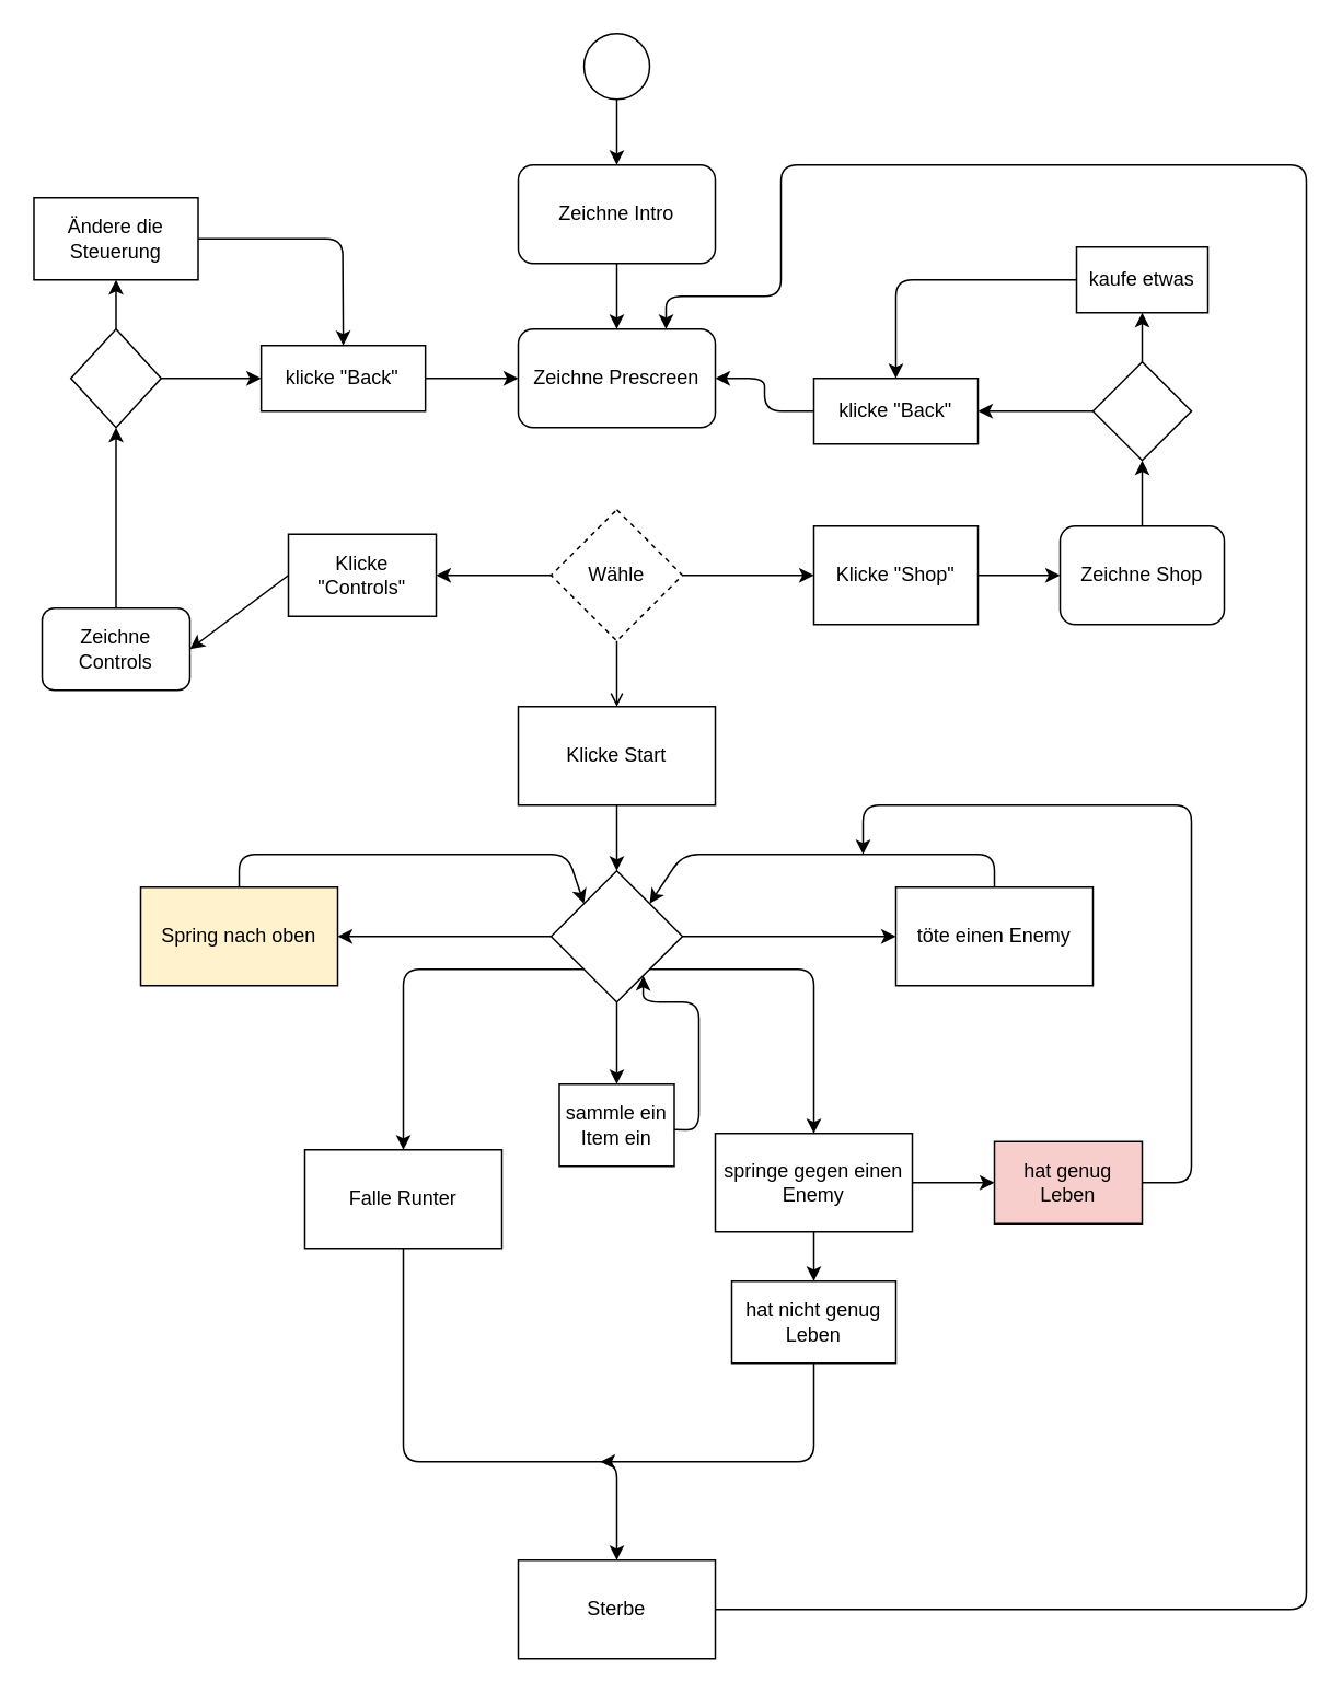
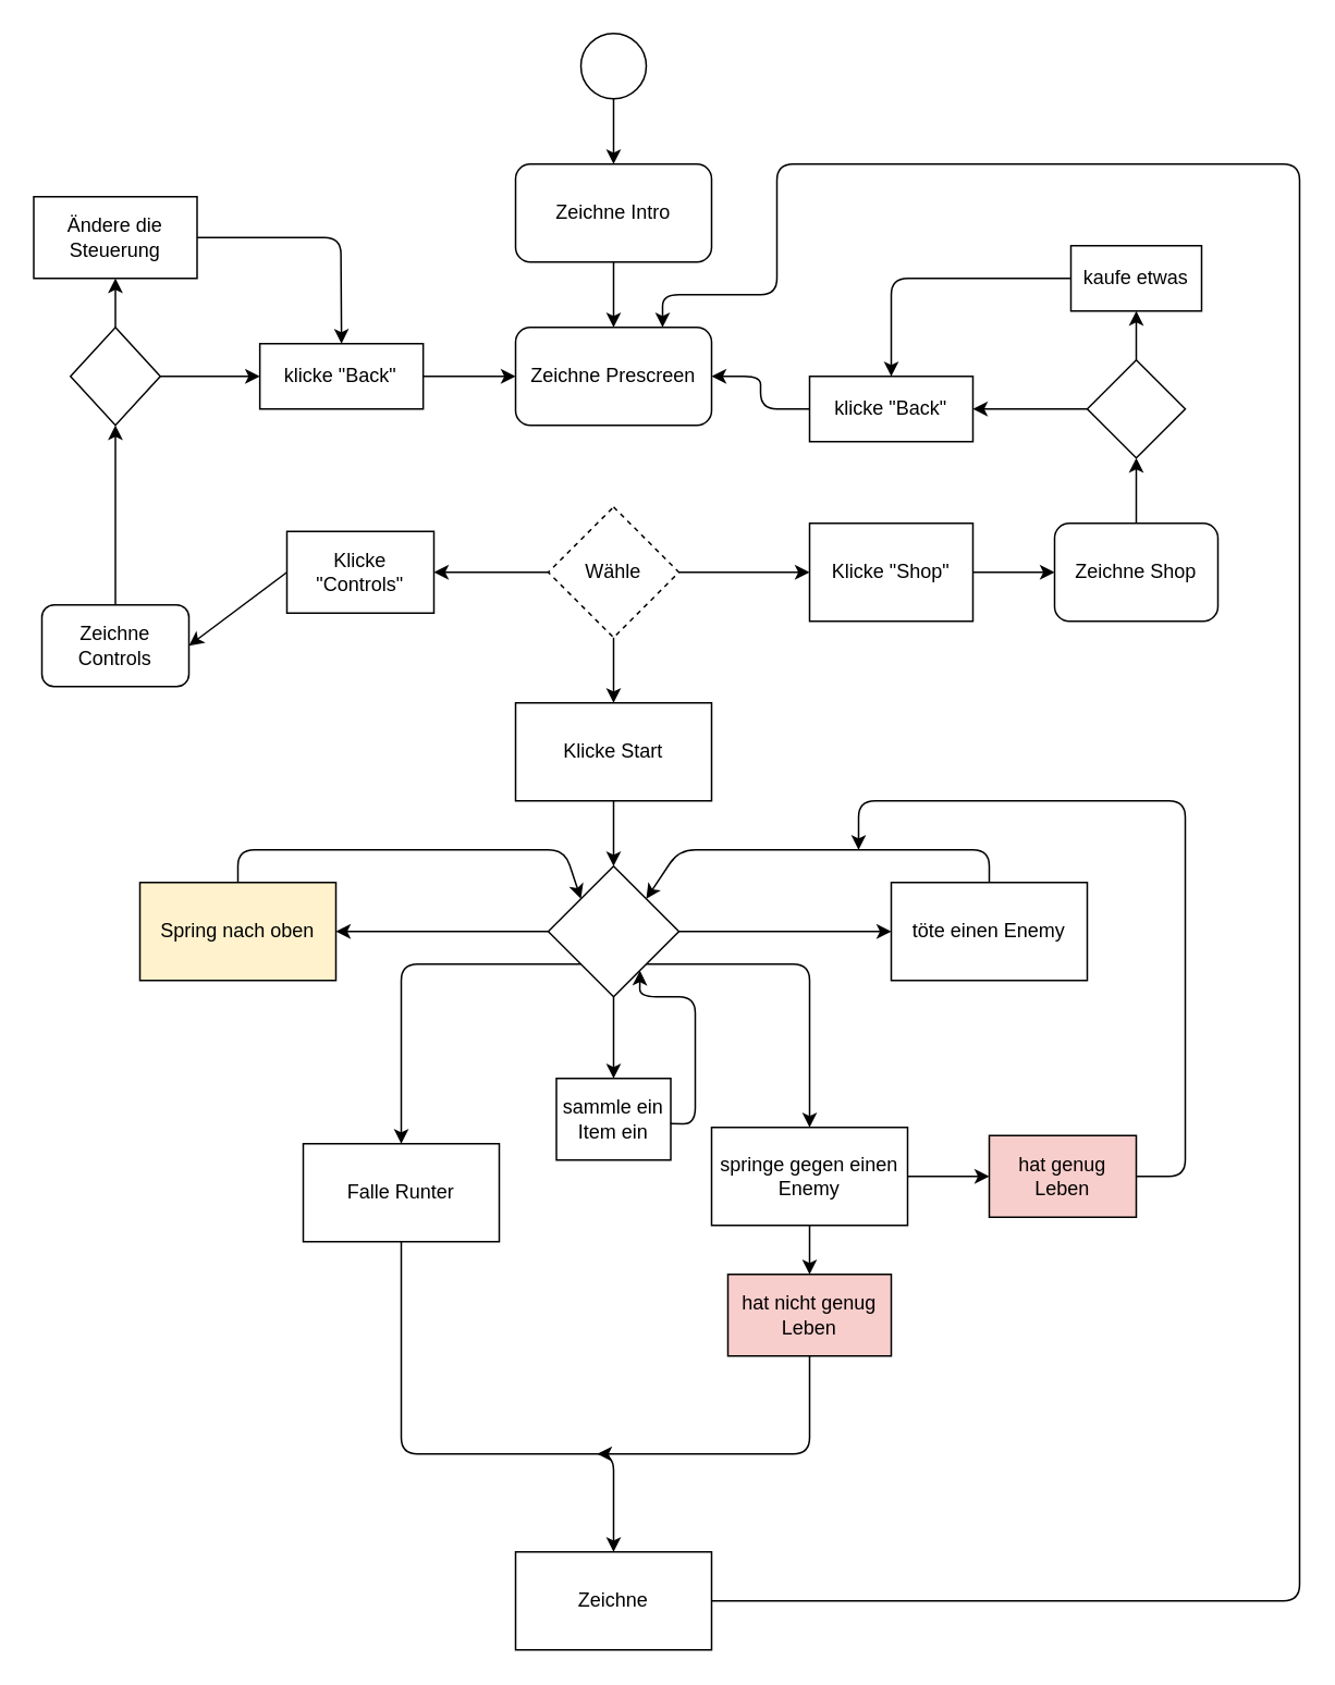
- <mxCell id="9" value="" style="endArrow=open;html=1;exitX=0.5;exitY=1;exitDx=0;exitDy=0;entryX=0.5;entryY=0;entryDx=0;entryDy=0;" edge="1" parent="1" source="3" target="11"><mxGeometry width="50" height="50" relative="1" as="geometry"><mxPoint x="355" y="480" as="sourcePoint" /><mxPoint x="375" y="440" as="targetPoint" /></mxGeometry></mxCell>
+ <mxCell id="9" value="" style="endArrow=classic;html=1;exitX=0.5;exitY=1;exitDx=0;exitDy=0;entryX=0.5;entryY=0;entryDx=0;entryDy=0;" edge="1" parent="1" source="3" target="11"><mxGeometry width="50" height="50" relative="1" as="geometry"><mxPoint x="355" y="480" as="sourcePoint" /><mxPoint x="375" y="440" as="targetPoint" /></mxGeometry></mxCell>
- <mxCell id="49" value="hat nicht genug Leben" style="rounded=0;whiteSpace=wrap;html=1;fillColor=#FFFFFF;" vertex="1" parent="1"><mxGeometry x="445" y="780" width="100" height="50" as="geometry" /></mxCell>
+ <mxCell id="49" value="hat nicht genug Leben" style="rounded=0;whiteSpace=wrap;html=1;fillColor=#f8cecc;" vertex="1" parent="1"><mxGeometry x="445" y="780" width="100" height="50" as="geometry" /></mxCell>
- <mxCell id="51" value="Sterbe" style="rounded=0;whiteSpace=wrap;html=1;fillColor=#FFFFFF;" vertex="1" parent="1"><mxGeometry x="315" y="950" width="120" height="60" as="geometry" /></mxCell>
+ <mxCell id="51" value="Zeichne" style="rounded=0;whiteSpace=wrap;html=1;fillColor=#FFFFFF;" vertex="1" parent="1"><mxGeometry x="315" y="950" width="120" height="60" as="geometry" /></mxCell>
